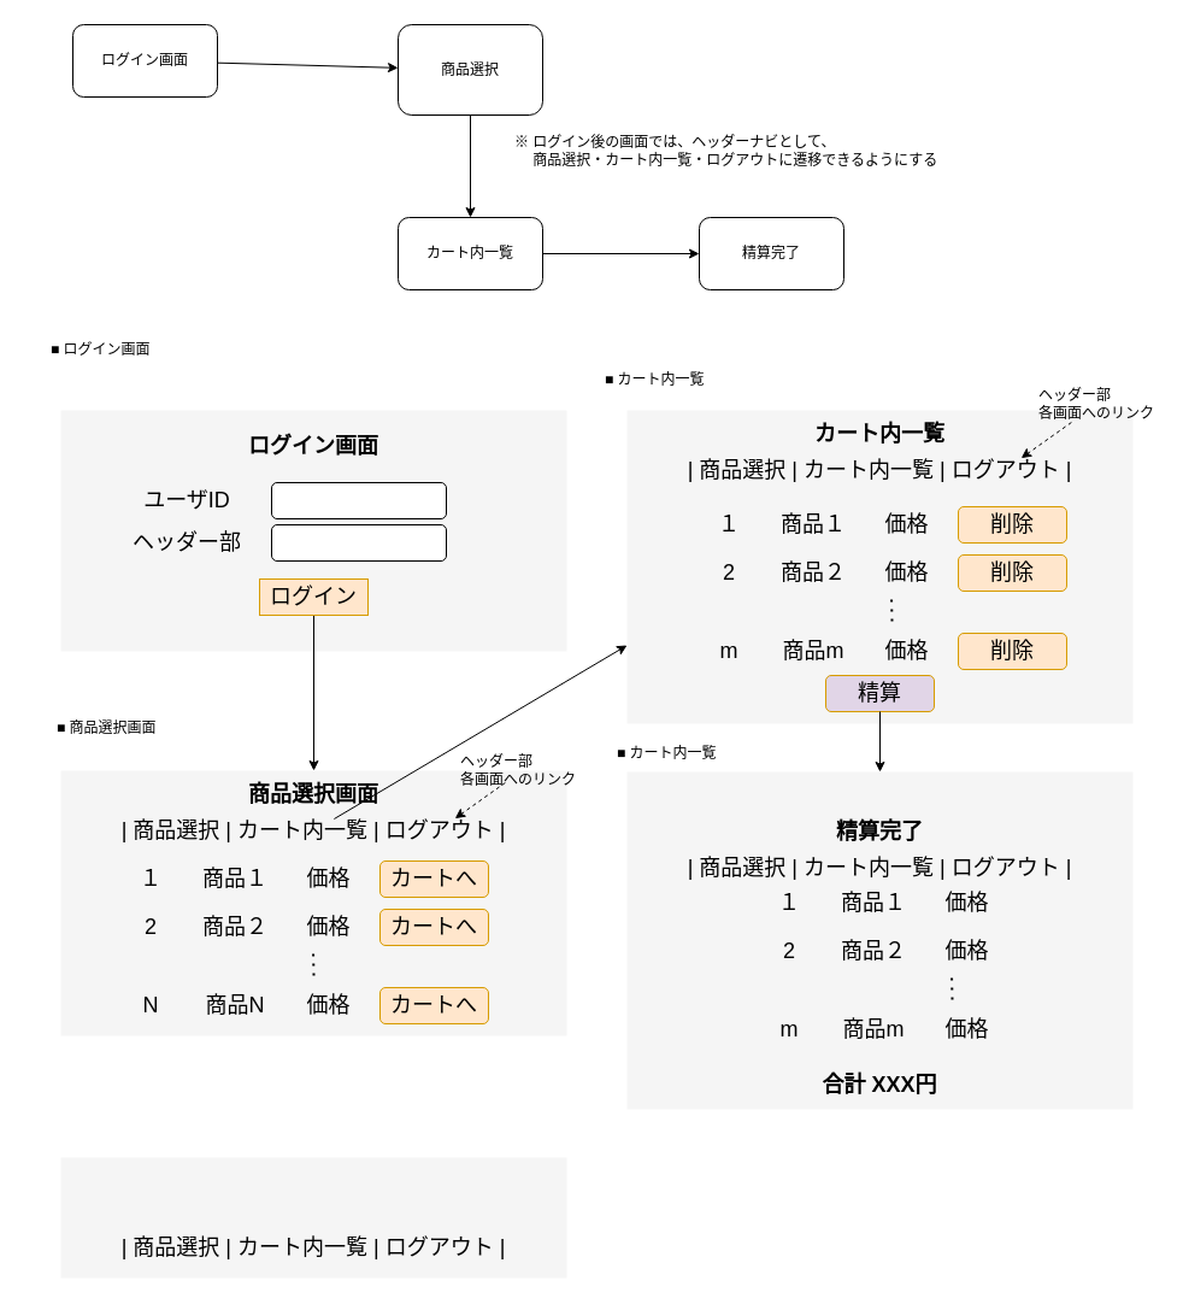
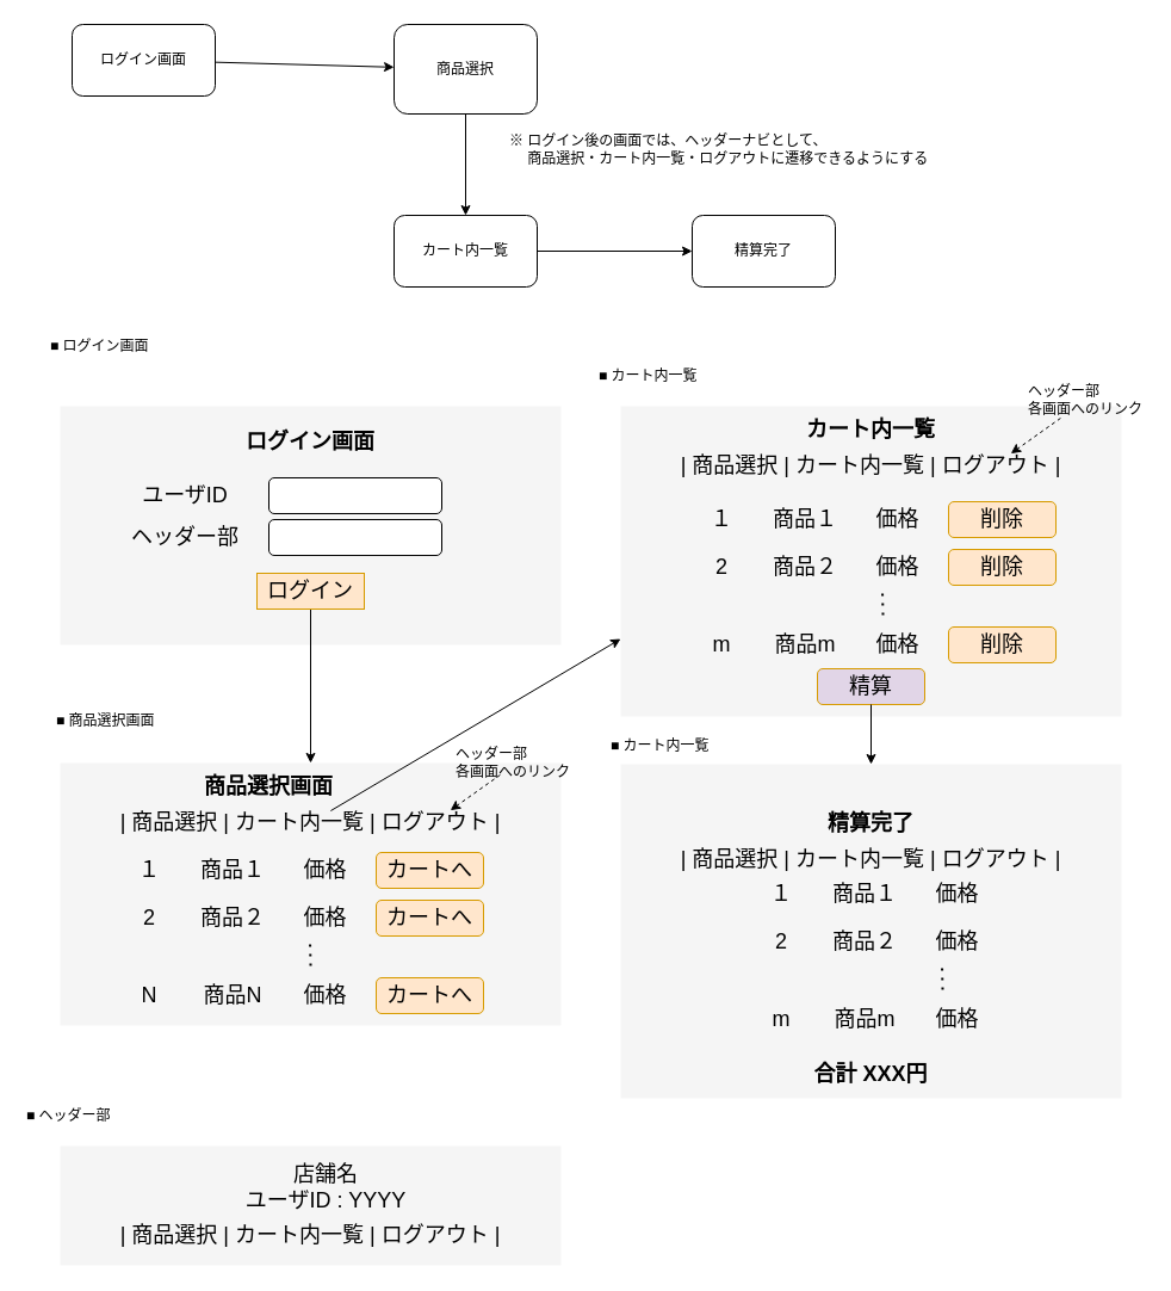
- <mxCell id="21" value="&lt;font style=&quot;font-size: 18px;&quot;&gt;商品選択画面&lt;/font&gt;" style="text;html=1;strokeColor=none;fillColor=none;align=center;verticalAlign=middle;whiteSpace=wrap;rounded=0;fontStyle=1" vertex="1" parent="1"><mxGeometry x="180" y="649" width="160" height="20" as="geometry" /></mxCell>
+ <mxCell id="21" value="&lt;font style=&quot;font-size: 18px;&quot;&gt;商品選択画面&lt;/font&gt;" style="text;html=1;strokeColor=none;fillColor=none;align=center;verticalAlign=middle;whiteSpace=wrap;rounded=0;fontStyle=1" vertex="1" parent="1"><mxGeometry x="145" y="649" width="160" height="20" as="geometry" /></mxCell>
+ <mxCell id="75" value="■ ヘッダー部" style="text;html=1;strokeColor=none;fillColor=none;align=left;verticalAlign=middle;whiteSpace=wrap;rounded=0;" vertex="1" parent="1"><mxGeometry x="20" y="920" width="100" height="30" as="geometry" /></mxCell>
+ <mxCell id="78" value="&lt;span style=&quot;font-size: 18px;&quot;&gt;店舗名&lt;br&gt;ユーザID : YYYY&lt;br&gt;&lt;/span&gt;" style="text;html=1;strokeColor=none;fillColor=none;align=center;verticalAlign=middle;whiteSpace=wrap;rounded=0;" vertex="1" parent="1"><mxGeometry x="97.5" y="985" width="350" height="20" as="geometry" /></mxCell>
